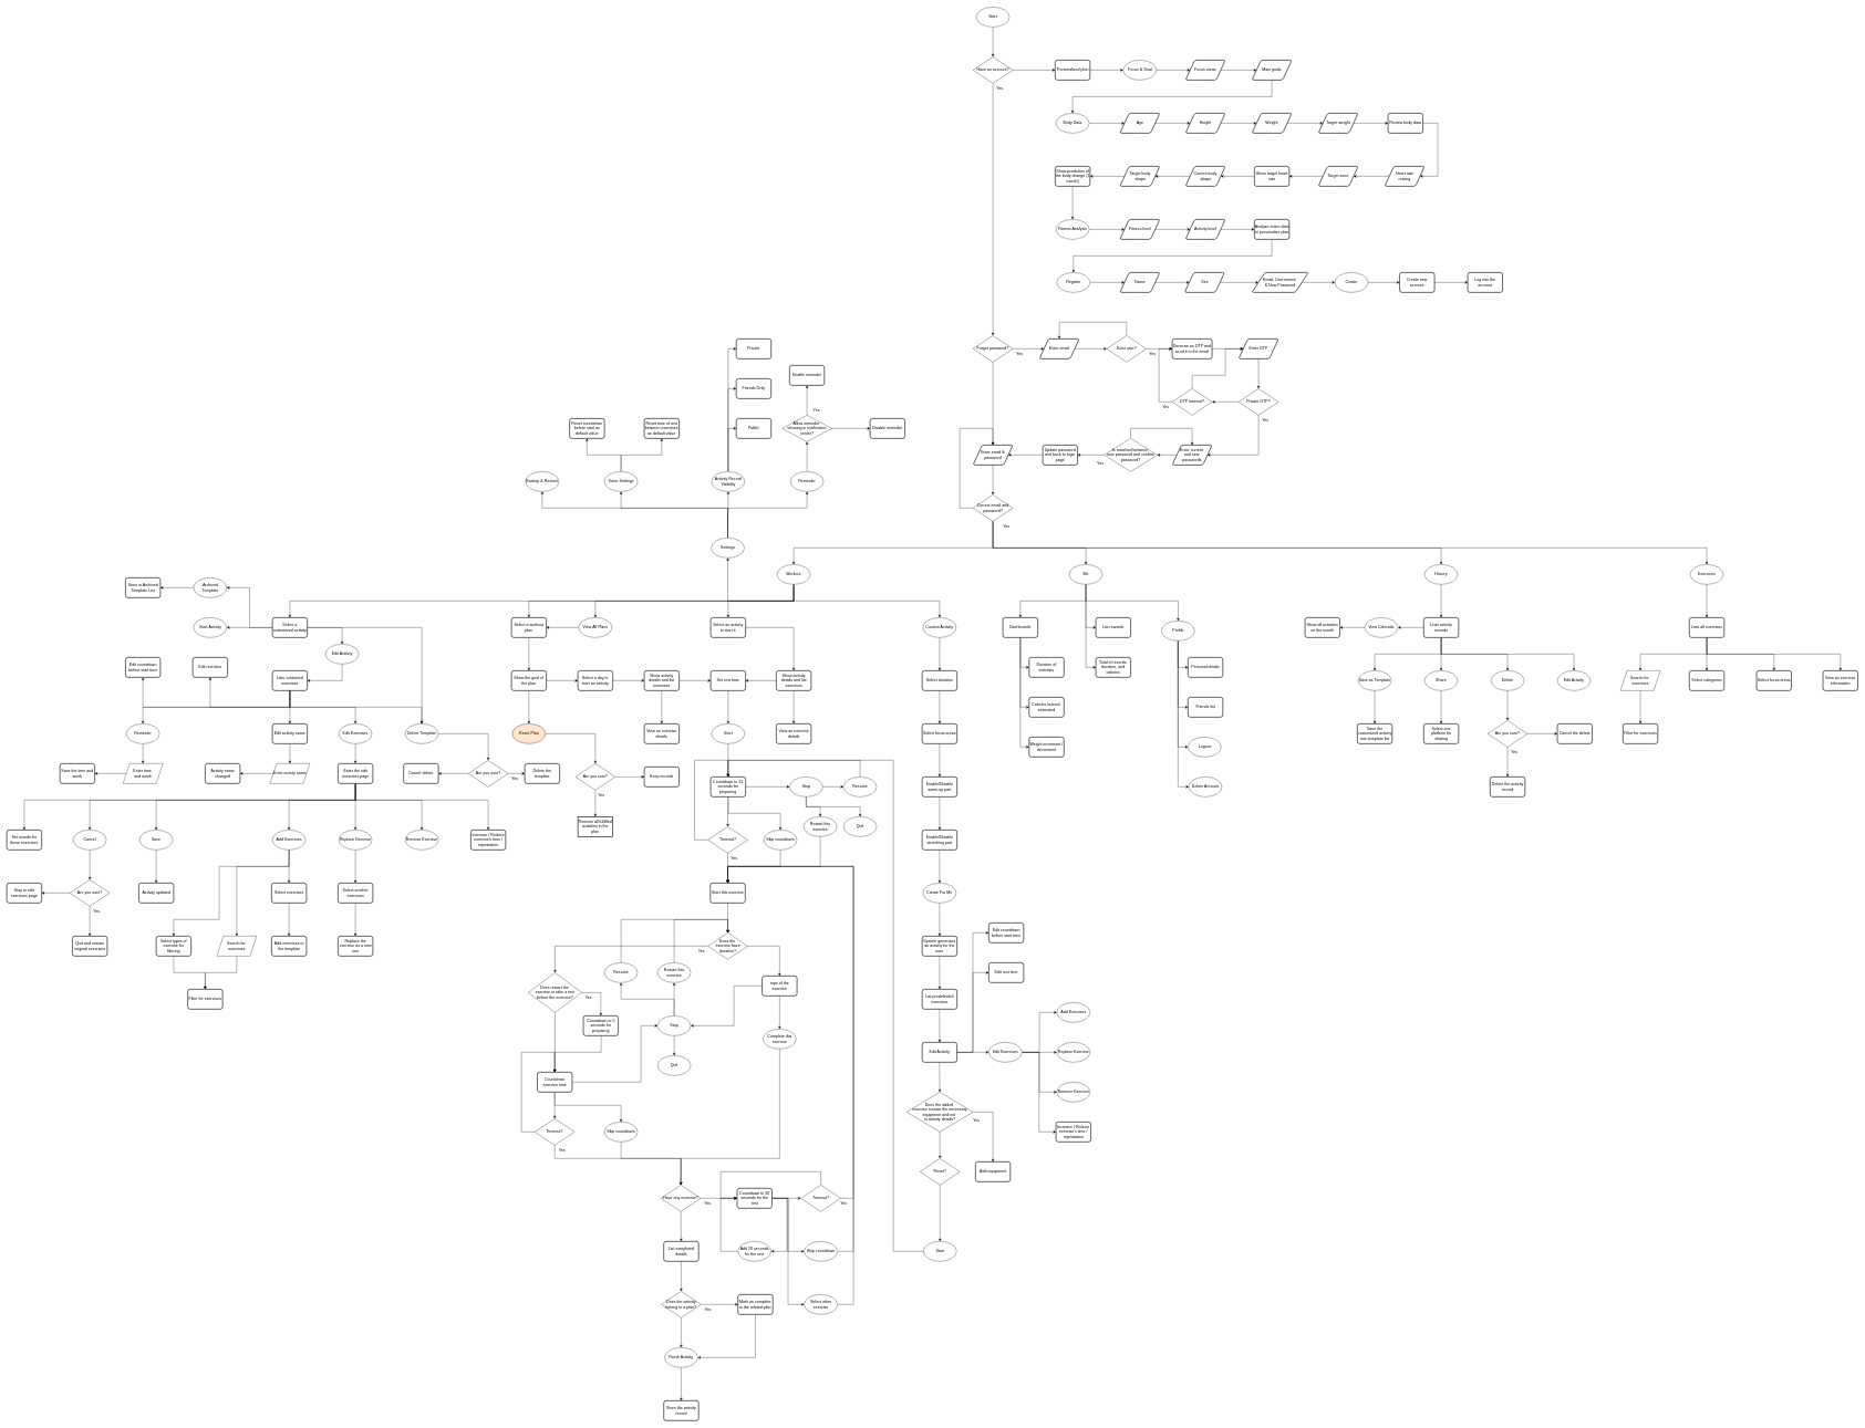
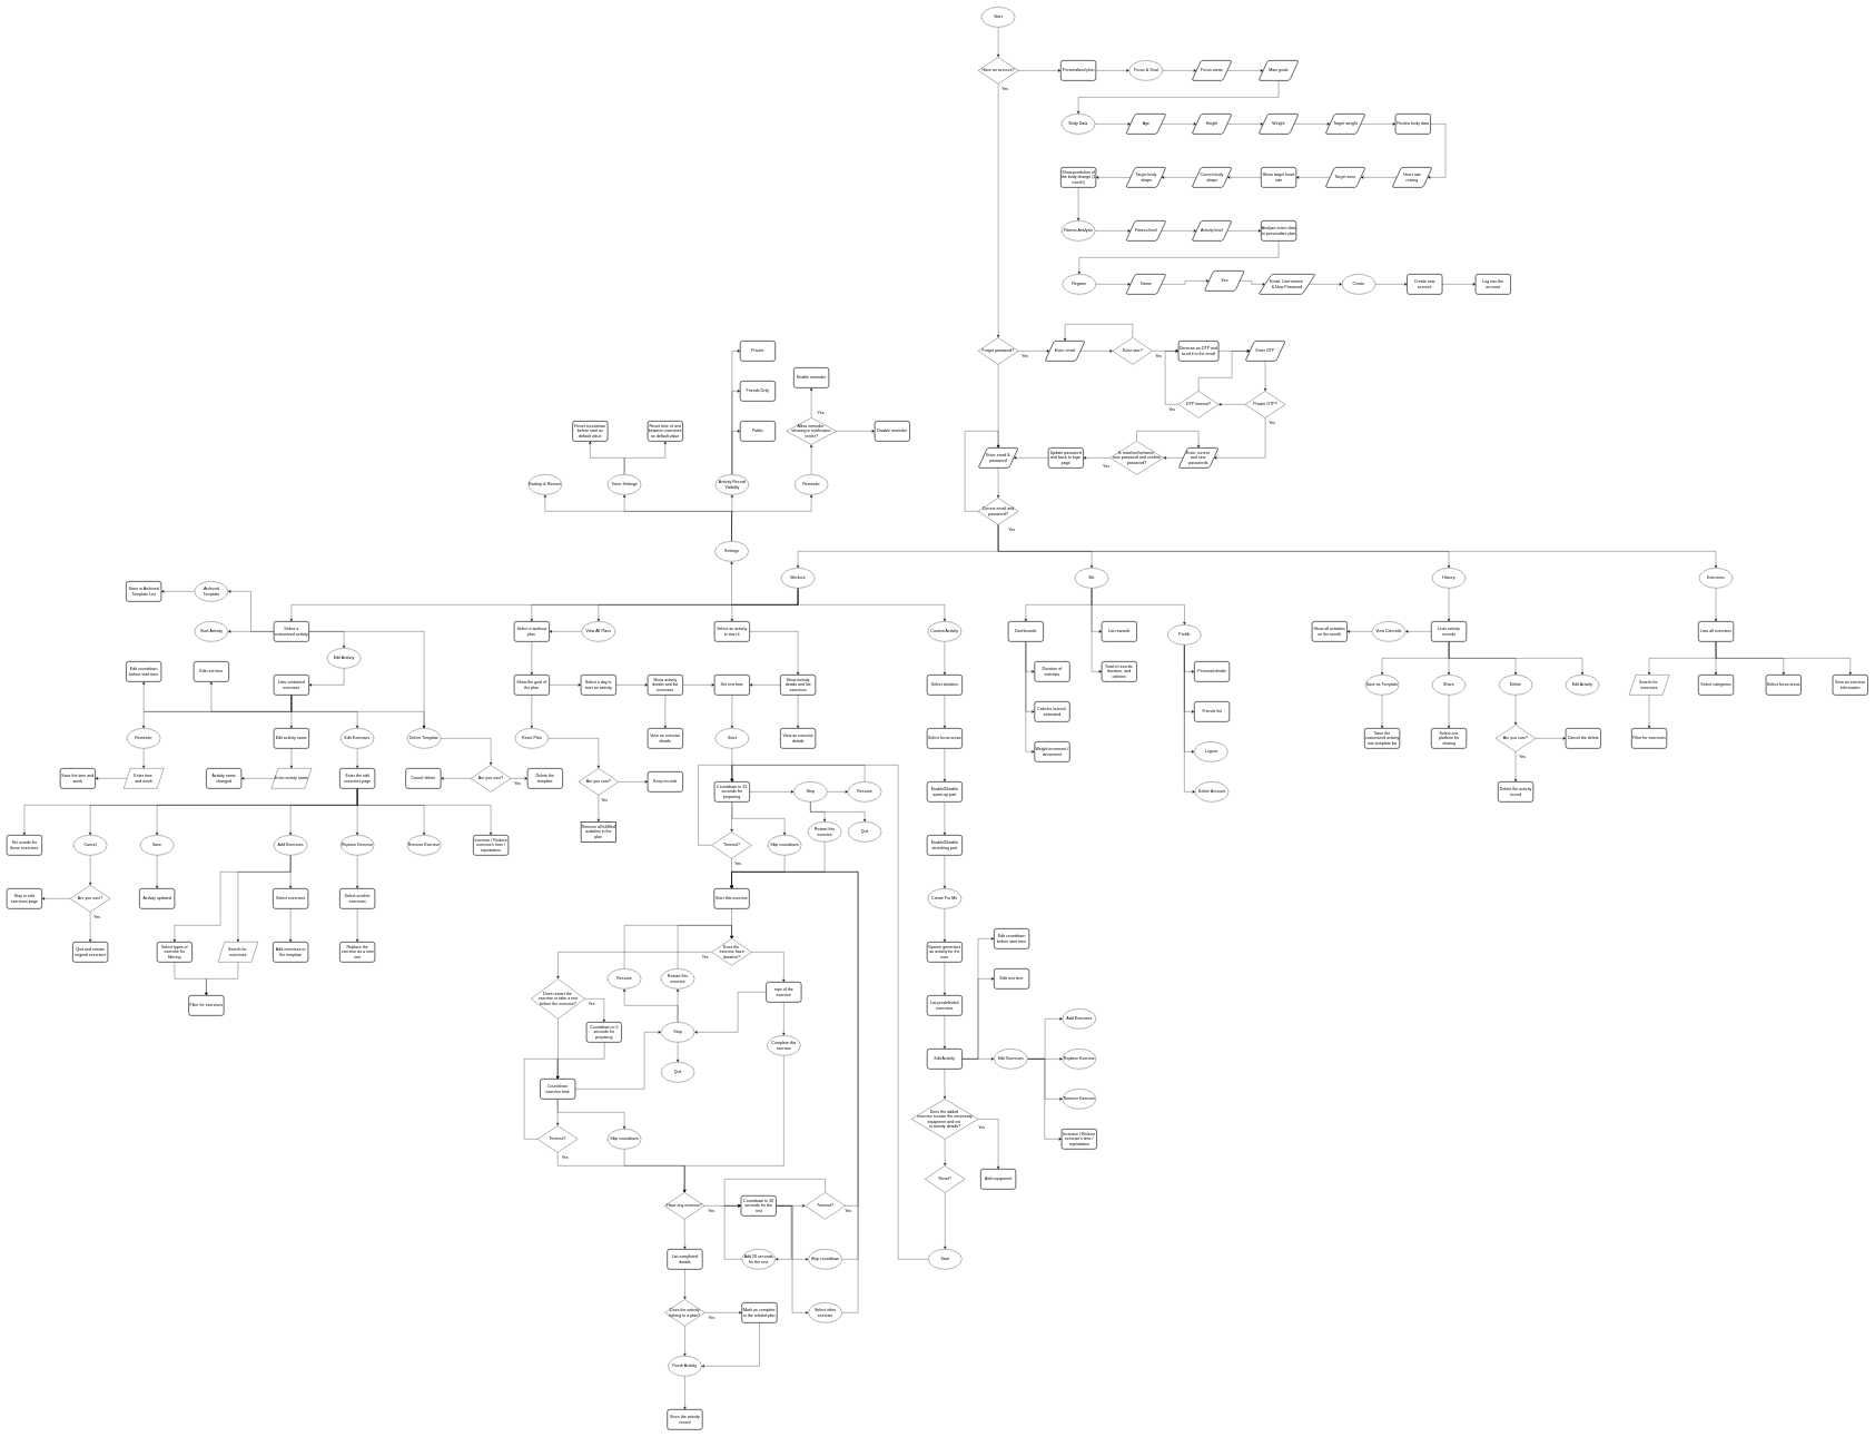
- <mxCell id="421" value="Sex" style="shape=parallelogram;html=1;strokeWidth=2;perimeter=parallelogramPerimeter;whiteSpace=wrap;rounded=1;arcSize=12;size=0.23;" parent="1" vertex="1"><mxGeometry x="3567.5" y="820" width="120" height="60" as="geometry" /></mxCell>
+ <mxCell id="421" value="Sex" style="shape=parallelogram;html=1;strokeWidth=2;perimeter=parallelogramPerimeter;whiteSpace=wrap;rounded=1;arcSize=12;size=0.23;" parent="1" vertex="1"><mxGeometry x="3607.5" y="810" width="120" height="60" as="geometry" /></mxCell>
- <mxCell id="322" value="Reset Plan" style="ellipse;whiteSpace=wrap;html=1;fillColor=#ffe6cc;" parent="1" vertex="1"><mxGeometry x="1542.5" y="2180" width="100" height="60" as="geometry" /></mxCell>
+ <mxCell id="322" value="Reset Plan" style="ellipse;whiteSpace=wrap;html=1;" parent="1" vertex="1"><mxGeometry x="1542.5" y="2180" width="100" height="60" as="geometry" /></mxCell>
